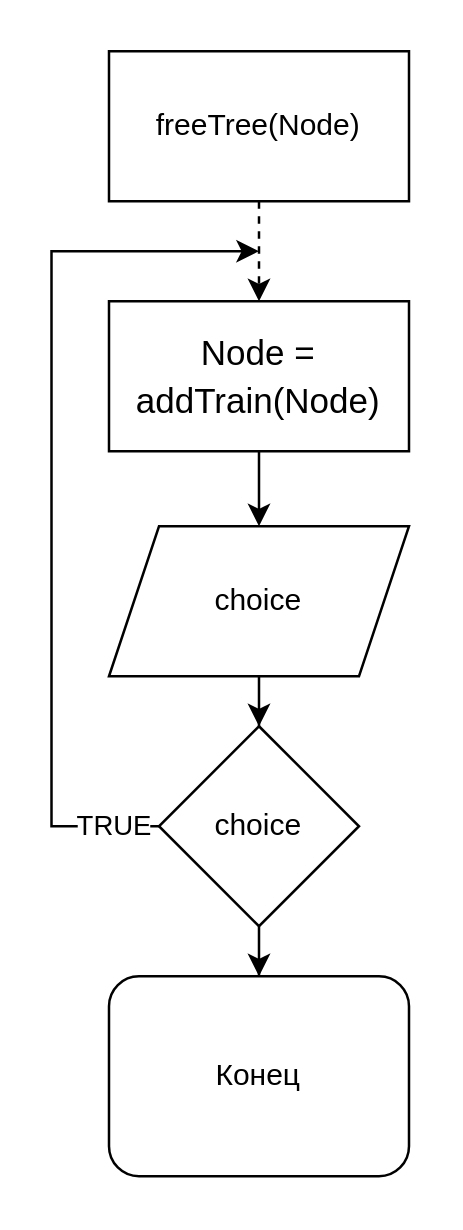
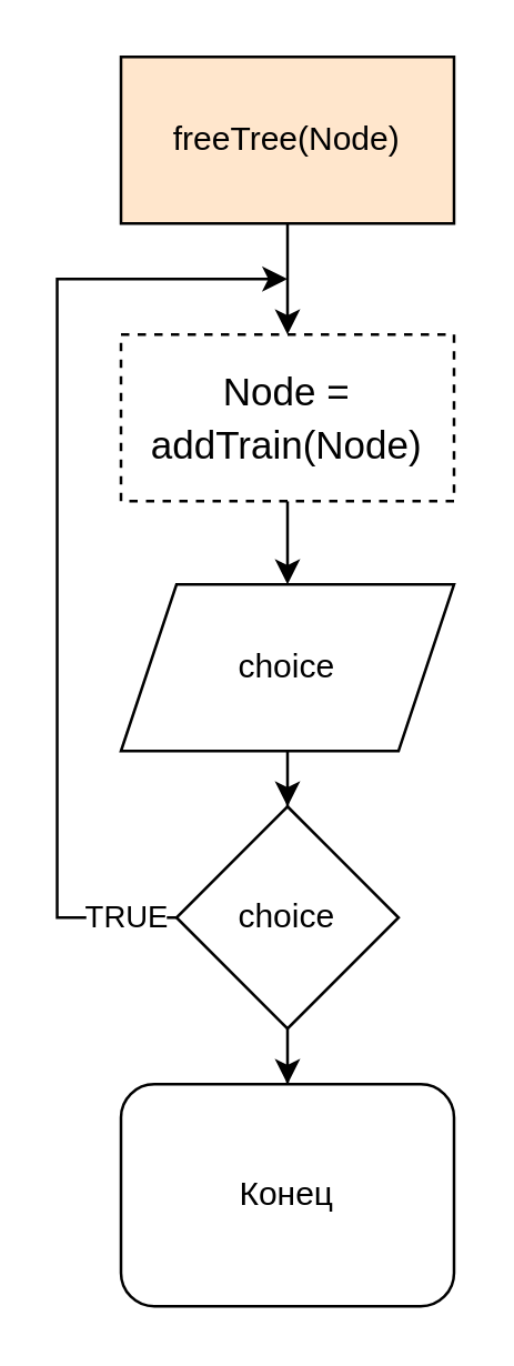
- <mxCell id="3" value="freeTree(Node)" style="rounded=0;whiteSpace=wrap;html=1;" vertex="1" parent="1"><mxGeometry x="43" y="20" width="120" height="60" as="geometry" /></mxCell>
+ <mxCell id="3" value="freeTree(Node)" style="rounded=0;whiteSpace=wrap;html=1;fillColor=#ffe6cc;" vertex="1" parent="1"><mxGeometry x="43" y="20" width="120" height="60" as="geometry" /></mxCell>
- <mxCell id="2" style="edgeStyle=orthogonalEdgeStyle;rounded=0;orthogonalLoop=1;jettySize=auto;html=1;entryX=0.5;entryY=0;entryDx=0;entryDy=0;dashed=1;" edge="1" parent="1" source="3" target="5"><mxGeometry relative="1" as="geometry" /></mxCell>
+ <mxCell id="2" style="edgeStyle=orthogonalEdgeStyle;rounded=0;orthogonalLoop=1;jettySize=auto;html=1;entryX=0.5;entryY=0;entryDx=0;entryDy=0;" edge="1" parent="1" source="3" target="5"><mxGeometry relative="1" as="geometry" /></mxCell>
- <mxCell id="5" value="&lt;div style=&quot;font-size: 14px; line-height: 19px;&quot;&gt;&lt;span style=&quot;background-color: rgb(255, 255, 255);&quot;&gt;Node = addTrain(Node)&lt;/span&gt;&lt;/div&gt;" style="rounded=0;whiteSpace=wrap;html=1;" vertex="1" parent="1"><mxGeometry x="43" y="120" width="120" height="60" as="geometry" /></mxCell>
+ <mxCell id="5" value="&lt;div style=&quot;font-size: 14px; line-height: 19px;&quot;&gt;&lt;span style=&quot;background-color: rgb(255, 255, 255);&quot;&gt;Node = addTrain(Node)&lt;/span&gt;&lt;/div&gt;" style="rounded=0;whiteSpace=wrap;html=1;dashed=1;" vertex="1" parent="1"><mxGeometry x="43" y="120" width="120" height="60" as="geometry" /></mxCell>
